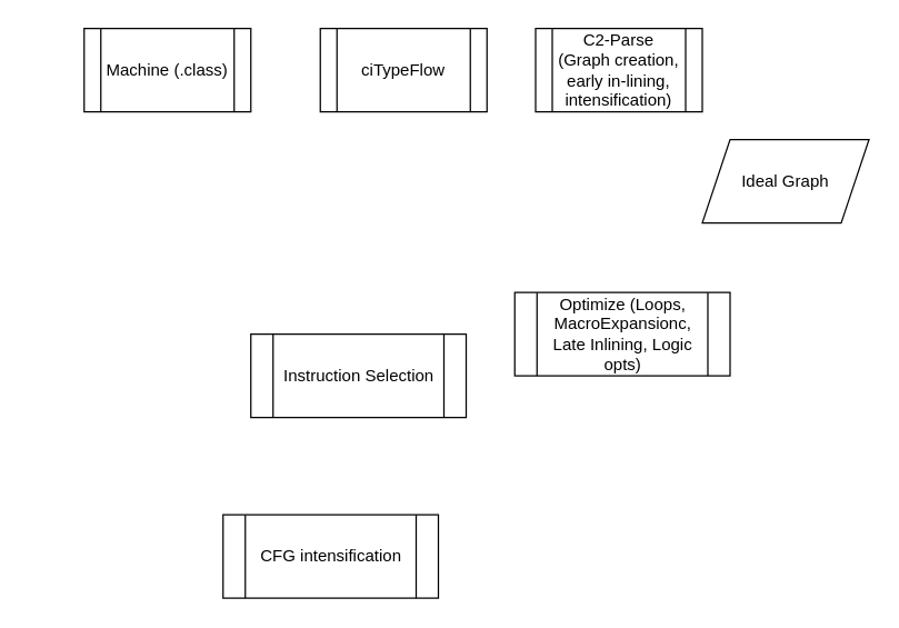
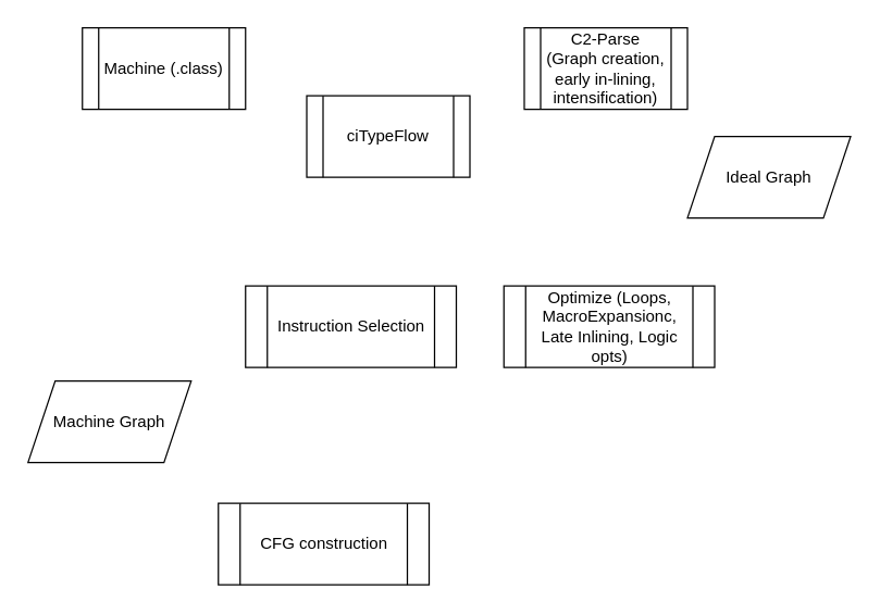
- <mxCell id="3" value="ciTypeFlow" style="shape=process;whiteSpace=wrap;html=1;backgroundOutline=1;" vertex="1" parent="1"><mxGeometry x="230" y="20" width="120" height="60" as="geometry" /></mxCell>
+ <mxCell id="3" value="ciTypeFlow" style="shape=process;whiteSpace=wrap;html=1;backgroundOutline=1;" vertex="1" parent="1"><mxGeometry x="225" y="70" width="120" height="60" as="geometry" /></mxCell>
- <mxCell id="7" value="Instruction Selection&lt;br&gt;" style="shape=process;whiteSpace=wrap;html=1;backgroundOutline=1;" vertex="1" parent="1"><mxGeometry x="180" y="240" width="155" height="60" as="geometry" /></mxCell>
+ <mxCell id="7" value="Instruction Selection&lt;br&gt;" style="shape=process;whiteSpace=wrap;html=1;backgroundOutline=1;" vertex="1" parent="1"><mxGeometry x="180" y="210" width="155" height="60" as="geometry" /></mxCell>
+ <mxCell id="8" value="Machine Graph" style="shape=parallelogram;perimeter=parallelogramPerimeter;whiteSpace=wrap;html=1;fixedSize=1;" vertex="1" parent="1"><mxGeometry y="280" width="120" height="60" as="geometry" x="20" /></mxCell>
- <mxCell id="9" value="CFG intensification" style="shape=process;whiteSpace=wrap;html=1;backgroundOutline=1;" vertex="1" parent="1"><mxGeometry x="160" y="370" width="155" height="60" as="geometry" /></mxCell>
+ <mxCell id="9" value="CFG construction" style="shape=process;whiteSpace=wrap;html=1;backgroundOutline=1;" vertex="1" parent="1"><mxGeometry x="160" y="370" width="155" height="60" as="geometry" /></mxCell>
